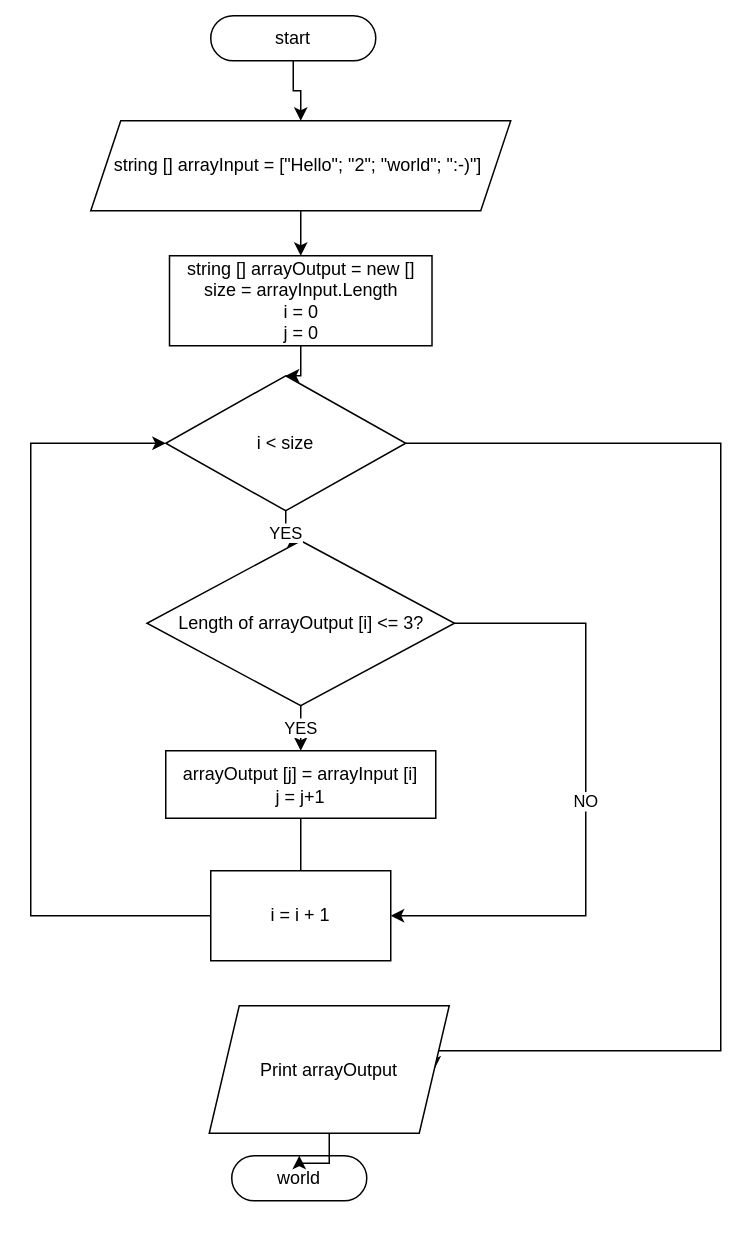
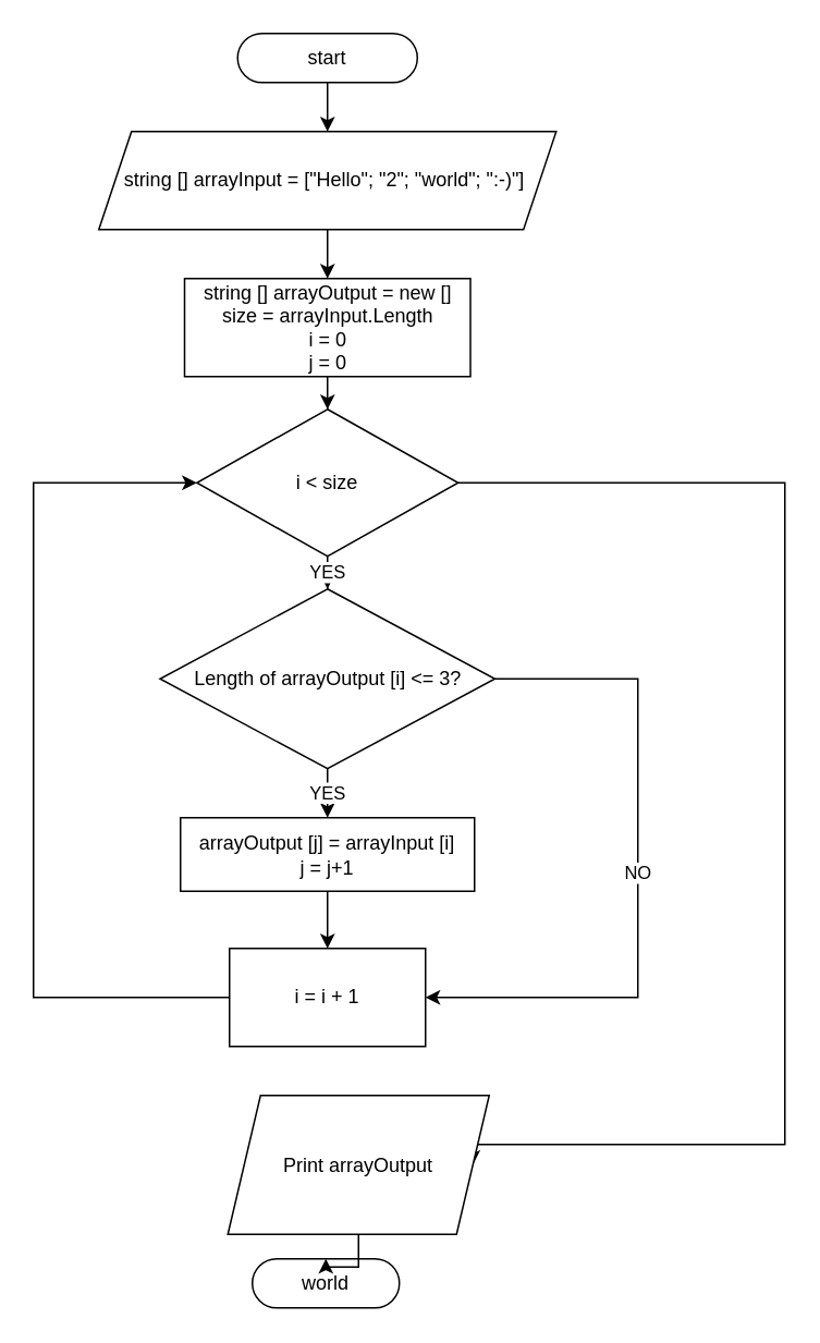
- <mxCell id="3" value="start" style="rounded=1;whiteSpace=wrap;html=1;arcSize=50;" vertex="1" parent="1"><mxGeometry x="140" y="10" width="110" height="30" as="geometry" /></mxCell>
+ <mxCell id="3" value="start" style="rounded=1;whiteSpace=wrap;html=1;arcSize=50;" vertex="1" parent="1"><mxGeometry x="145" y="20" width="110" height="30" as="geometry" /></mxCell>
- <mxCell id="18" value="i &amp;lt; size" style="rhombus;whiteSpace=wrap;html=1;" vertex="1" parent="1"><mxGeometry x="110" y="250" width="160" height="90" as="geometry" /></mxCell>
+ <mxCell id="18" value="i &amp;lt; size" style="rhombus;whiteSpace=wrap;html=1;" vertex="1" parent="1"><mxGeometry x="120" y="250" width="160" height="90" as="geometry" /></mxCell>
- <mxCell id="14" style="edgeStyle=orthogonalEdgeStyle;rounded=0;orthogonalLoop=1;jettySize=auto;html=1;entryX=0.5;entryY=0;entryDx=0;entryDy=0;endArrow=none;" edge="1" parent="1" source="15" target="13"><mxGeometry relative="1" as="geometry" /></mxCell>
+ <mxCell id="14" style="edgeStyle=orthogonalEdgeStyle;rounded=0;orthogonalLoop=1;jettySize=auto;html=1;entryX=0.5;entryY=0;entryDx=0;entryDy=0;" edge="1" parent="1" source="15" target="13"><mxGeometry relative="1" as="geometry" /></mxCell>
